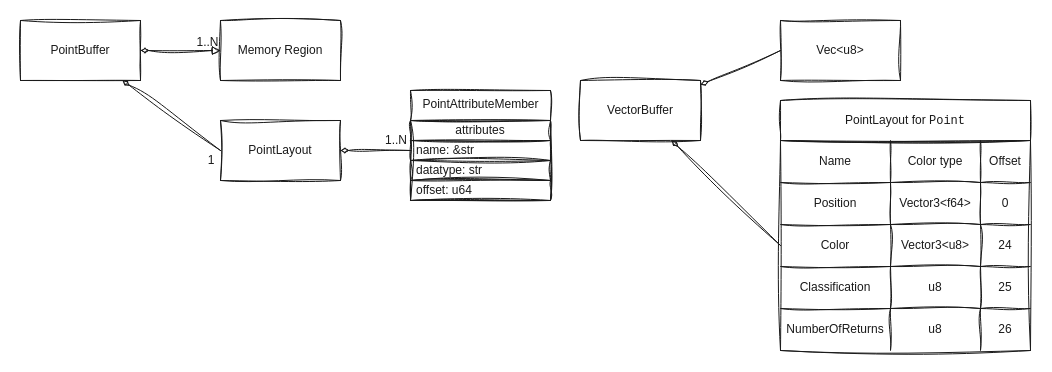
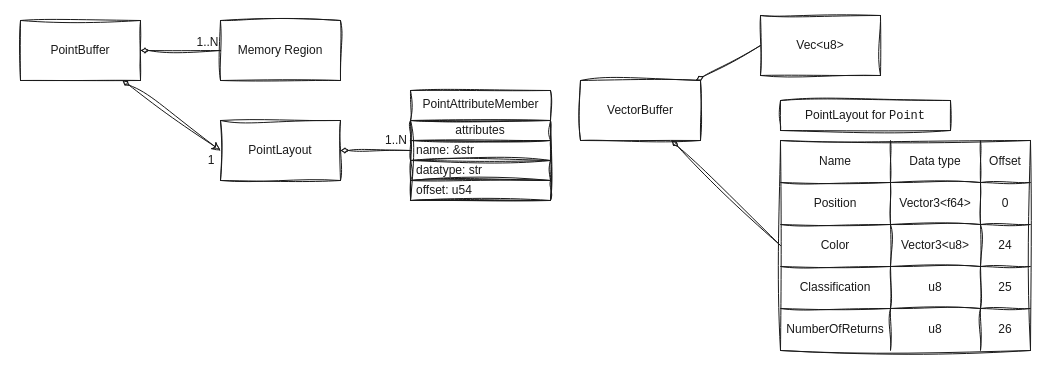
- <mxCell id="3" style="edgeStyle=none;html=1;entryX=0;entryY=0.5;entryDx=0;entryDy=0;startArrow=diamondThin;startFill=1;endArrow=block;endFill=0;sketch=1;curveFitting=1;jiggle=2;fontColor=#1A1A1A;labelBackgroundColor=none;strokeColor=#1A1A1A;" edge="1" parent="1" source="4" target="7"><mxGeometry relative="1" as="geometry" /></mxCell>
+ <mxCell id="3" style="edgeStyle=none;html=1;entryX=0;entryY=0.5;entryDx=0;entryDy=0;startArrow=diamondThin;startFill=1;endArrow=none;endFill=0;sketch=1;curveFitting=1;jiggle=2;fontColor=#1A1A1A;labelBackgroundColor=none;strokeColor=#1A1A1A;" edge="1" parent="1" source="4" target="7"><mxGeometry relative="1" as="geometry" /></mxCell>
- <mxCell id="19" value="Vec&amp;lt;u8&amp;gt;" style="rounded=0;whiteSpace=wrap;html=1;sketch=1;curveFitting=1;jiggle=2;fontColor=#1A1A1A;labelBackgroundColor=none;strokeColor=#1A1A1A;fillColor=none;" vertex="1" parent="1"><mxGeometry x="780" y="20" width="120" height="60" as="geometry" /></mxCell>
+ <mxCell id="19" value="Vec&amp;lt;u8&amp;gt;" style="rounded=0;whiteSpace=wrap;html=1;sketch=1;curveFitting=1;jiggle=2;fontColor=#1A1A1A;labelBackgroundColor=none;strokeColor=#1A1A1A;fillColor=none;" vertex="1" parent="1"><mxGeometry x="760" y="15" width="120" height="60" as="geometry" /></mxCell>
- <mxCell id="20" value="PointLayout for &lt;font face=&quot;Courier New&quot;&gt;Point&lt;/font&gt;" style="rounded=0;whiteSpace=wrap;html=1;sketch=1;curveFitting=1;jiggle=2;fontColor=#1A1A1A;labelBackgroundColor=none;strokeColor=#1A1A1A;fillColor=none;" vertex="1" parent="1"><mxGeometry x="780" y="100" width="250" height="40" as="geometry" /></mxCell>
+ <mxCell id="20" value="PointLayout for &lt;font face=&quot;Courier New&quot;&gt;Point&lt;/font&gt;" style="rounded=0;whiteSpace=wrap;html=1;sketch=1;curveFitting=1;jiggle=2;fontColor=#1A1A1A;labelBackgroundColor=none;strokeColor=#1A1A1A;fillColor=none;" vertex="1" parent="1"><mxGeometry x="780" y="100" width="170" height="30" as="geometry" /></mxCell>
- <mxCell id="2" style="edgeStyle=none;html=1;entryX=0;entryY=0.5;entryDx=0;entryDy=0;startArrow=diamondThin;startFill=1;endArrow=none;endFill=0;sketch=1;curveFitting=1;jiggle=2;fontColor=#1A1A1A;labelBackgroundColor=none;strokeColor=#1A1A1A;" edge="1" parent="1" source="4" target="6"><mxGeometry relative="1" as="geometry" /></mxCell>
+ <mxCell id="2" style="edgeStyle=none;html=1;entryX=0;entryY=0.5;entryDx=0;entryDy=0;startArrow=diamondThin;startFill=1;endArrow=classic;endFill=0;sketch=1;curveFitting=1;jiggle=2;fontColor=#1A1A1A;labelBackgroundColor=none;strokeColor=#1A1A1A;" edge="1" parent="1" source="4" target="6"><mxGeometry relative="1" as="geometry" /></mxCell>
- <mxCell id="24" value="Color type" style="shape=partialRectangle;html=1;whiteSpace=wrap;connectable=0;overflow=hidden;fillColor=none;top=0;left=0;bottom=0;right=0;pointerEvents=1;sketch=1;curveFitting=1;jiggle=2;fontColor=#1A1A1A;labelBackgroundColor=none;strokeColor=#1A1A1A;" vertex="1" parent="22"><mxGeometry x="110" width="90" height="42" as="geometry"><mxRectangle width="90" height="42" as="alternateBounds" /></mxGeometry></mxCell>
+ <mxCell id="24" value="Data type" style="shape=partialRectangle;html=1;whiteSpace=wrap;connectable=0;overflow=hidden;fillColor=none;top=0;left=0;bottom=0;right=0;pointerEvents=1;sketch=1;curveFitting=1;jiggle=2;fontColor=#1A1A1A;labelBackgroundColor=none;strokeColor=#1A1A1A;" vertex="1" parent="22"><mxGeometry x="110" width="90" height="42" as="geometry"><mxRectangle width="90" height="42" as="alternateBounds" /></mxGeometry></mxCell>
- <mxCell id="14" value="offset: u64" style="text;html=1;strokeColor=#1A1A1A;fillColor=none;align=left;verticalAlign=middle;spacingLeft=4;spacingRight=4;overflow=hidden;rotatable=0;points=[[0,0.5],[1,0.5]];portConstraint=eastwest;sketch=1;curveFitting=1;jiggle=2;fontColor=#1A1A1A;labelBackgroundColor=none;" vertex="1" parent="10"><mxGeometry y="90" width="140" height="20" as="geometry" /></mxCell>
+ <mxCell id="14" value="offset: u54" style="text;html=1;strokeColor=#1A1A1A;fillColor=none;align=left;verticalAlign=middle;spacingLeft=4;spacingRight=4;overflow=hidden;rotatable=0;points=[[0,0.5],[1,0.5]];portConstraint=eastwest;sketch=1;curveFitting=1;jiggle=2;fontColor=#1A1A1A;labelBackgroundColor=none;" vertex="1" parent="10"><mxGeometry y="90" width="140" height="20" as="geometry" /></mxCell>
